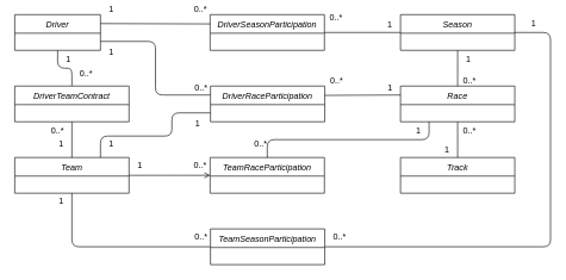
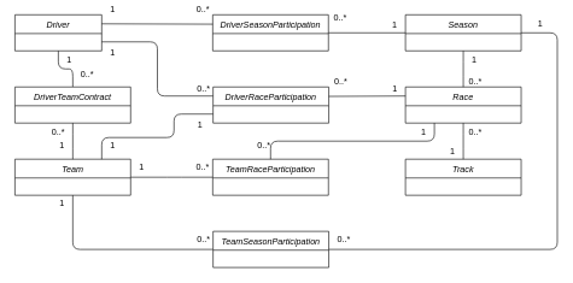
- <mxCell id="42" value="" style="endArrow=open;shadow=0;strokeWidth=1;rounded=1;endFill=0;edgeStyle=orthogonalEdgeStyle;elbow=vertical;entryX=0;entryY=0.5;entryDx=0;entryDy=0;exitX=1;exitY=0.5;exitDx=0;exitDy=0;" edge="1" parent="1" source="6" target="41"><mxGeometry x="0.5" y="41" relative="1" as="geometry"><mxPoint x="140" y="340" as="sourcePoint" /><mxPoint x="304" y="365" as="targetPoint" /><mxPoint x="-40" y="32" as="offset" /><Array as="points"><mxPoint x="240" y="245" /><mxPoint x="240" y="245" /></Array></mxGeometry></mxCell>
+ <mxCell id="42" value="" style="endArrow=none;shadow=0;strokeWidth=1;rounded=1;endFill=0;edgeStyle=orthogonalEdgeStyle;elbow=vertical;entryX=0;entryY=0.5;entryDx=0;entryDy=0;exitX=1;exitY=0.5;exitDx=0;exitDy=0;" edge="1" parent="1" source="6" target="41"><mxGeometry x="0.5" y="41" relative="1" as="geometry"><mxPoint x="140" y="340" as="sourcePoint" /><mxPoint x="304" y="365" as="targetPoint" /><mxPoint x="-40" y="32" as="offset" /><Array as="points"><mxPoint x="240" y="245" /><mxPoint x="240" y="245" /></Array></mxGeometry></mxCell>
